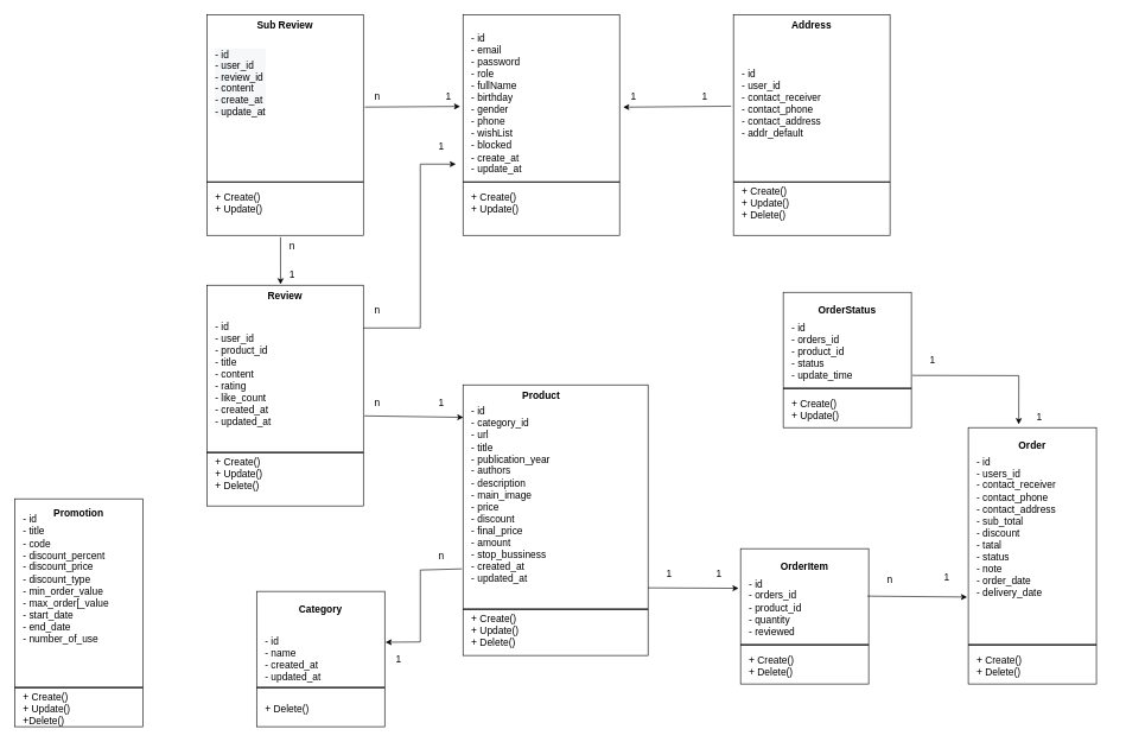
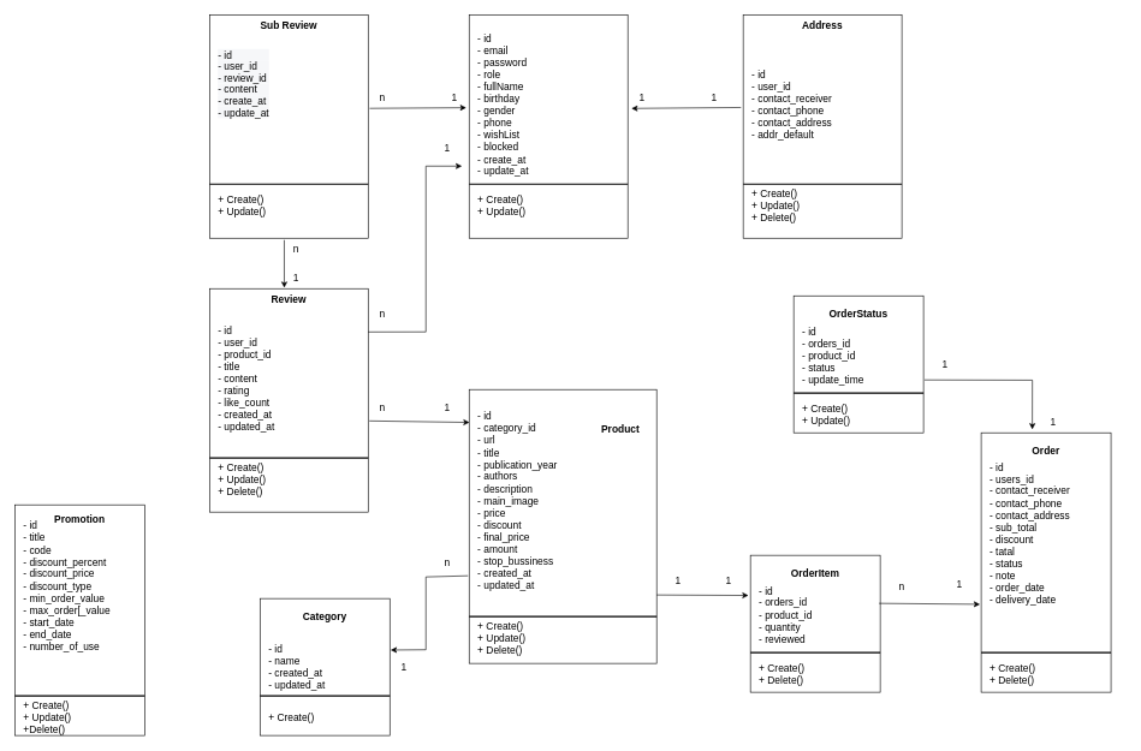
- <mxCell id="34" value="&lt;span style=&quot;font-size: 14px;&quot;&gt;&lt;b&gt;Product&lt;/b&gt;&lt;/span&gt;" style="text;html=1;strokeColor=none;fillColor=none;align=center;verticalAlign=middle;whiteSpace=wrap;rounded=0;" parent="1" vertex="1"><mxGeometry x="730" y="540" width="60" height="30" as="geometry" /></mxCell>
+ <mxCell id="34" value="&lt;span style=&quot;font-size: 14px;&quot;&gt;&lt;b&gt;Product&lt;/b&gt;&lt;/span&gt;" style="text;html=1;strokeColor=none;fillColor=none;align=center;verticalAlign=middle;whiteSpace=wrap;rounded=0;" parent="1" vertex="1"><mxGeometry x="830" y="580" width="60" height="30" as="geometry" /></mxCell>
- <mxCell id="44" value="+ Delete()" style="text;html=1;strokeColor=none;fillColor=none;align=left;verticalAlign=middle;whiteSpace=wrap;rounded=0;fontSize=14;" parent="1" vertex="1"><mxGeometry x="370" y="980" width="120" height="30" as="geometry" /></mxCell>
+ <mxCell id="44" value="+ Create()" style="text;html=1;strokeColor=none;fillColor=none;align=left;verticalAlign=middle;whiteSpace=wrap;rounded=0;fontSize=14;" parent="1" vertex="1"><mxGeometry x="370" y="980" width="120" height="30" as="geometry" /></mxCell>
